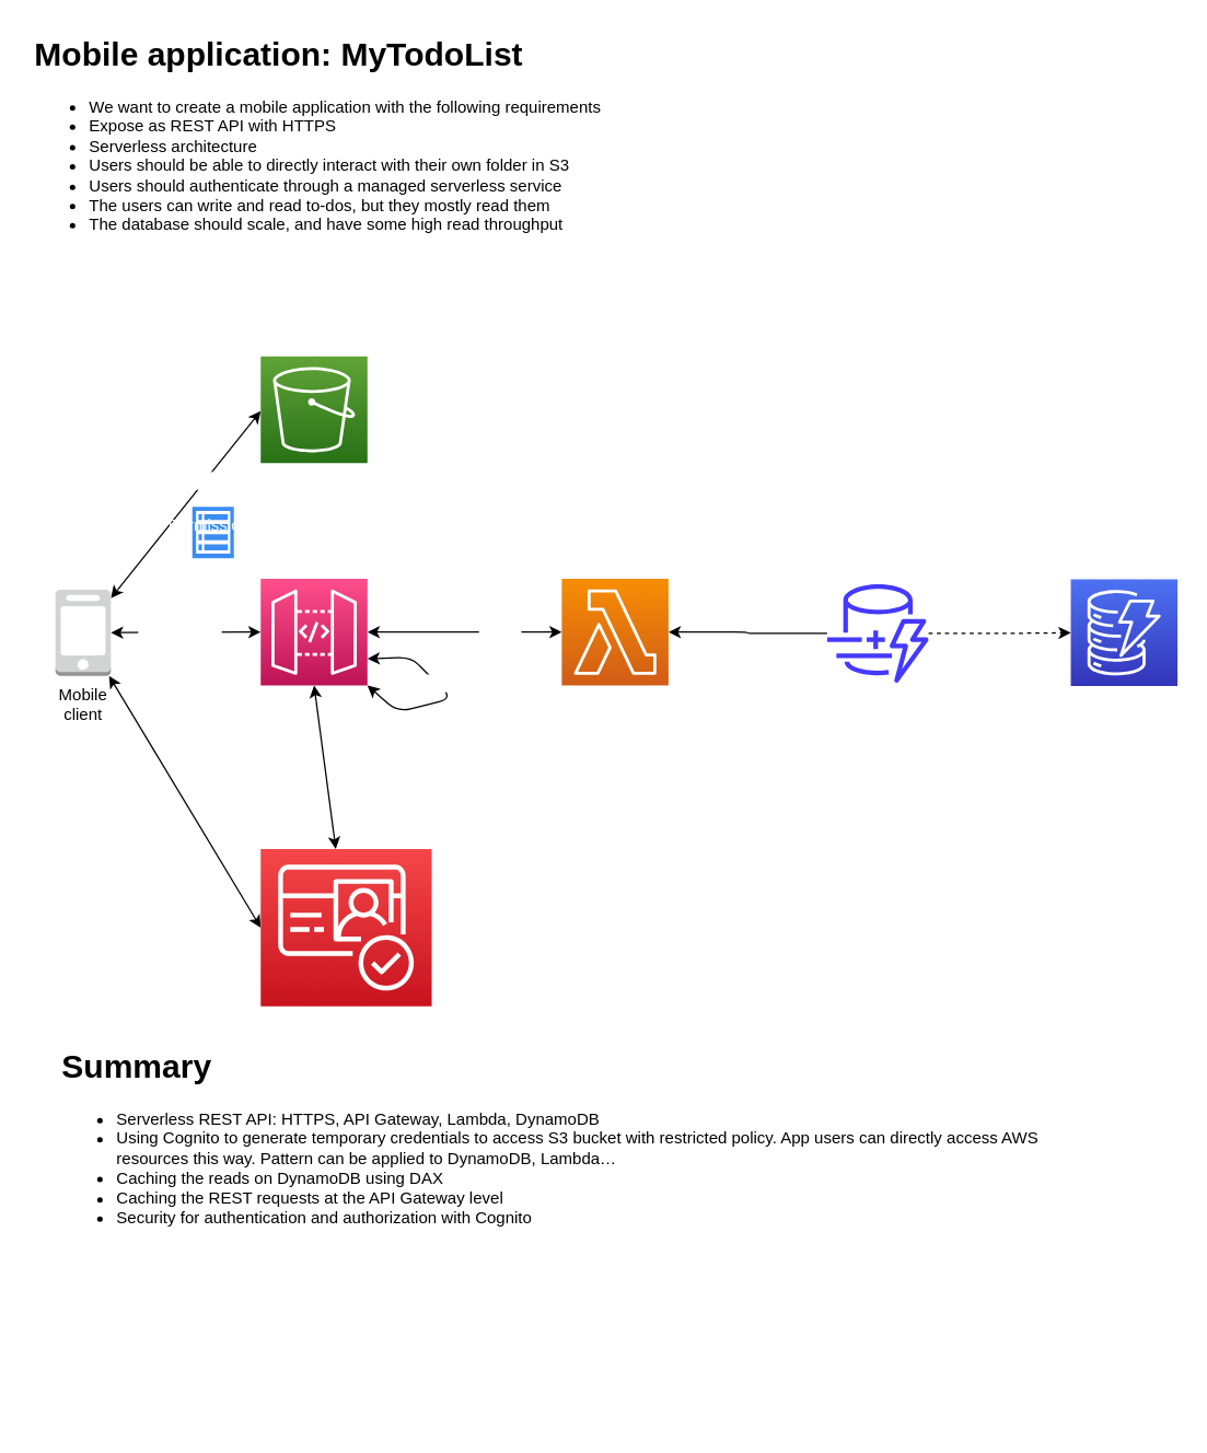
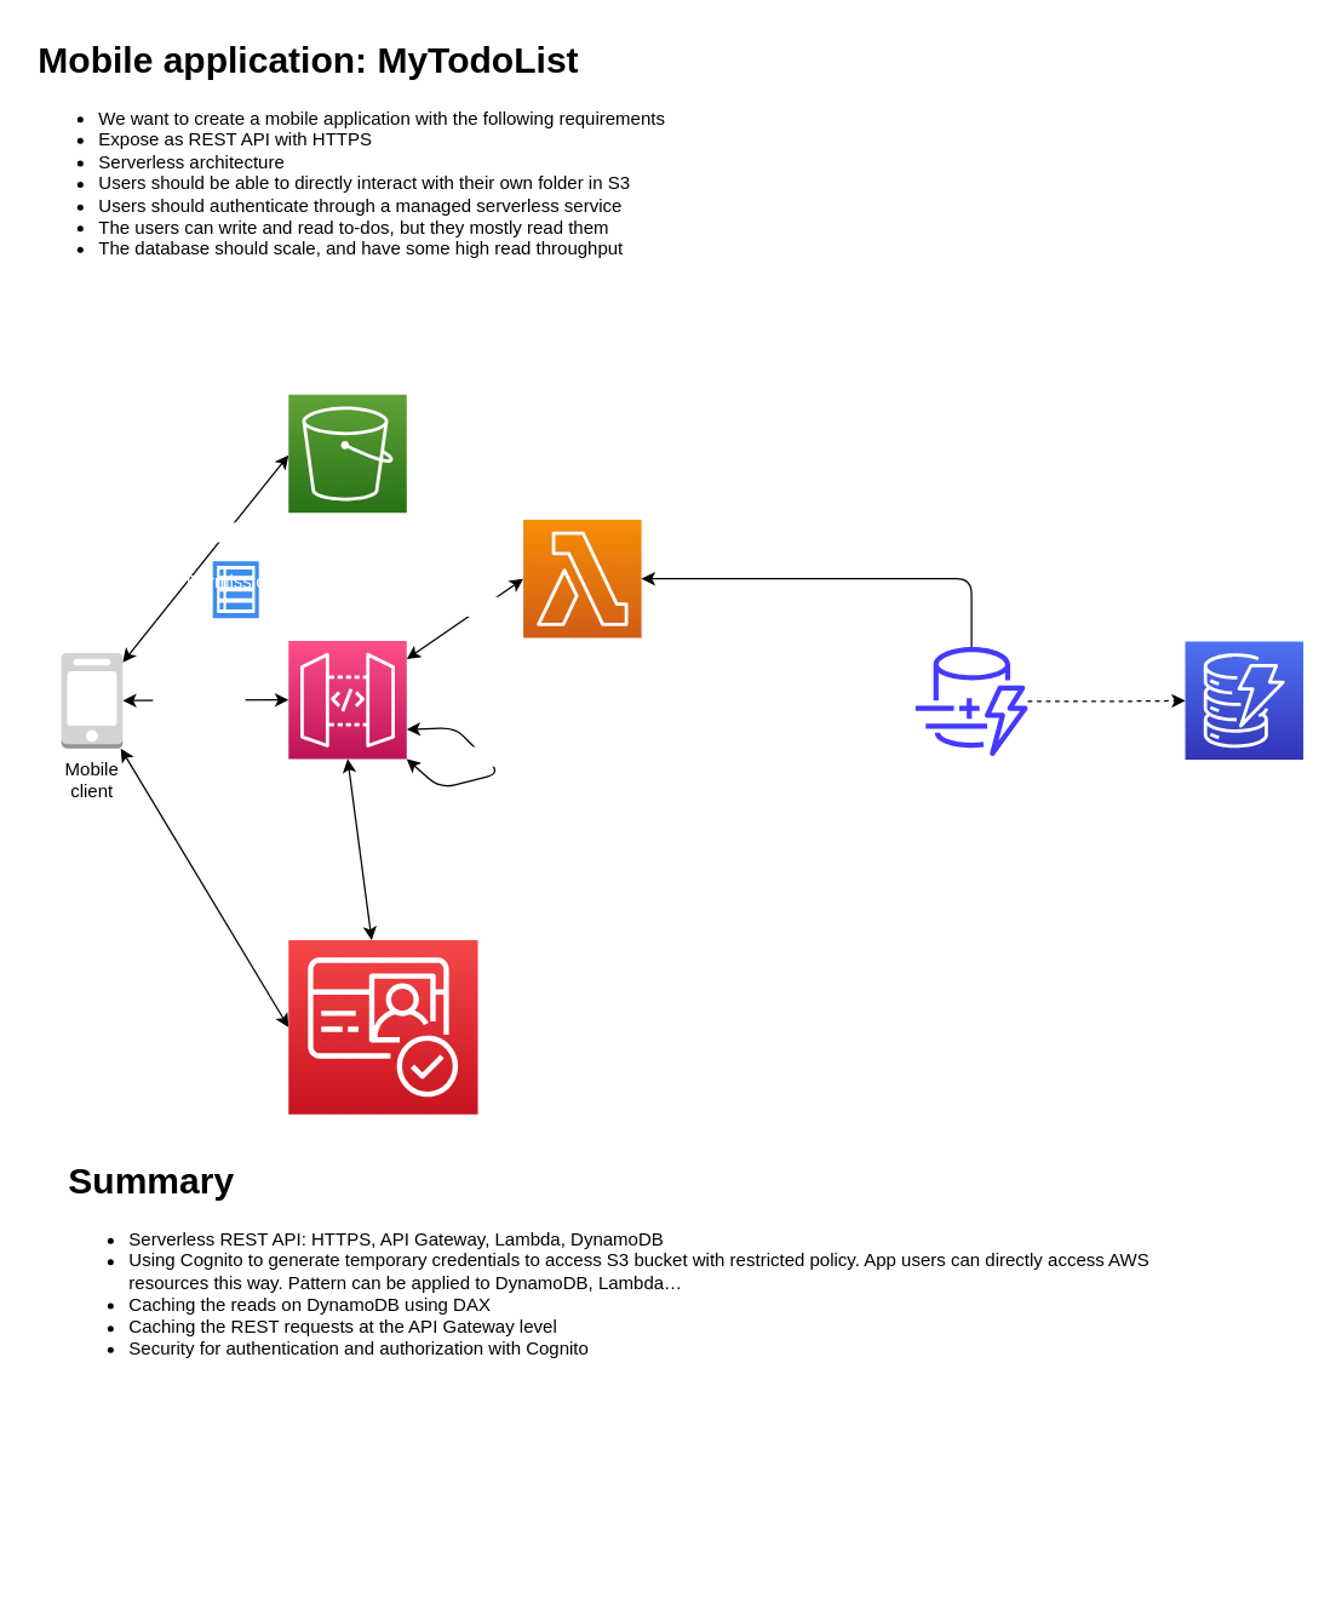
- <mxCell id="17" value="&lt;font color=&quot;#ffffff&quot;&gt;Lambda&lt;/font&gt;" style="sketch=0;points=[[0,0,0],[0.25,0,0],[0.5,0,0],[0.75,0,0],[1,0,0],[0,1,0],[0.25,1,0],[0.5,1,0],[0.75,1,0],[1,1,0],[0,0.25,0],[0,0.5,0],[0,0.75,0],[1,0.25,0],[1,0.5,0],[1,0.75,0]];outlineConnect=0;fontColor=#232F3E;gradientColor=#F78E04;gradientDirection=north;fillColor=#D05C17;strokeColor=#ffffff;dashed=0;verticalLabelPosition=bottom;verticalAlign=top;align=center;html=1;fontSize=12;fontStyle=0;aspect=fixed;shape=mxgraph.aws4.resourceIcon;resIcon=mxgraph.aws4.lambda;" parent="1" vertex="1"><mxGeometry x="410" y="422.5" width="78" height="78" as="geometry" /></mxCell>
+ <mxCell id="17" value="&lt;font color=&quot;#ffffff&quot;&gt;Lambda&lt;/font&gt;" style="sketch=0;points=[[0,0,0],[0.25,0,0],[0.5,0,0],[0.75,0,0],[1,0,0],[0,1,0],[0.25,1,0],[0.5,1,0],[0.75,1,0],[1,1,0],[0,0.25,0],[0,0.5,0],[0,0.75,0],[1,0.25,0],[1,0.5,0],[1,0.75,0]];outlineConnect=0;fontColor=#232F3E;gradientColor=#F78E04;gradientDirection=north;fillColor=#D05C17;strokeColor=#ffffff;dashed=0;verticalLabelPosition=bottom;verticalAlign=top;align=center;html=1;fontSize=12;fontStyle=0;aspect=fixed;shape=mxgraph.aws4.resourceIcon;resIcon=mxgraph.aws4.lambda;" parent="1" vertex="1"><mxGeometry x="345" y="342.5" width="78" height="78" as="geometry" /></mxCell>
